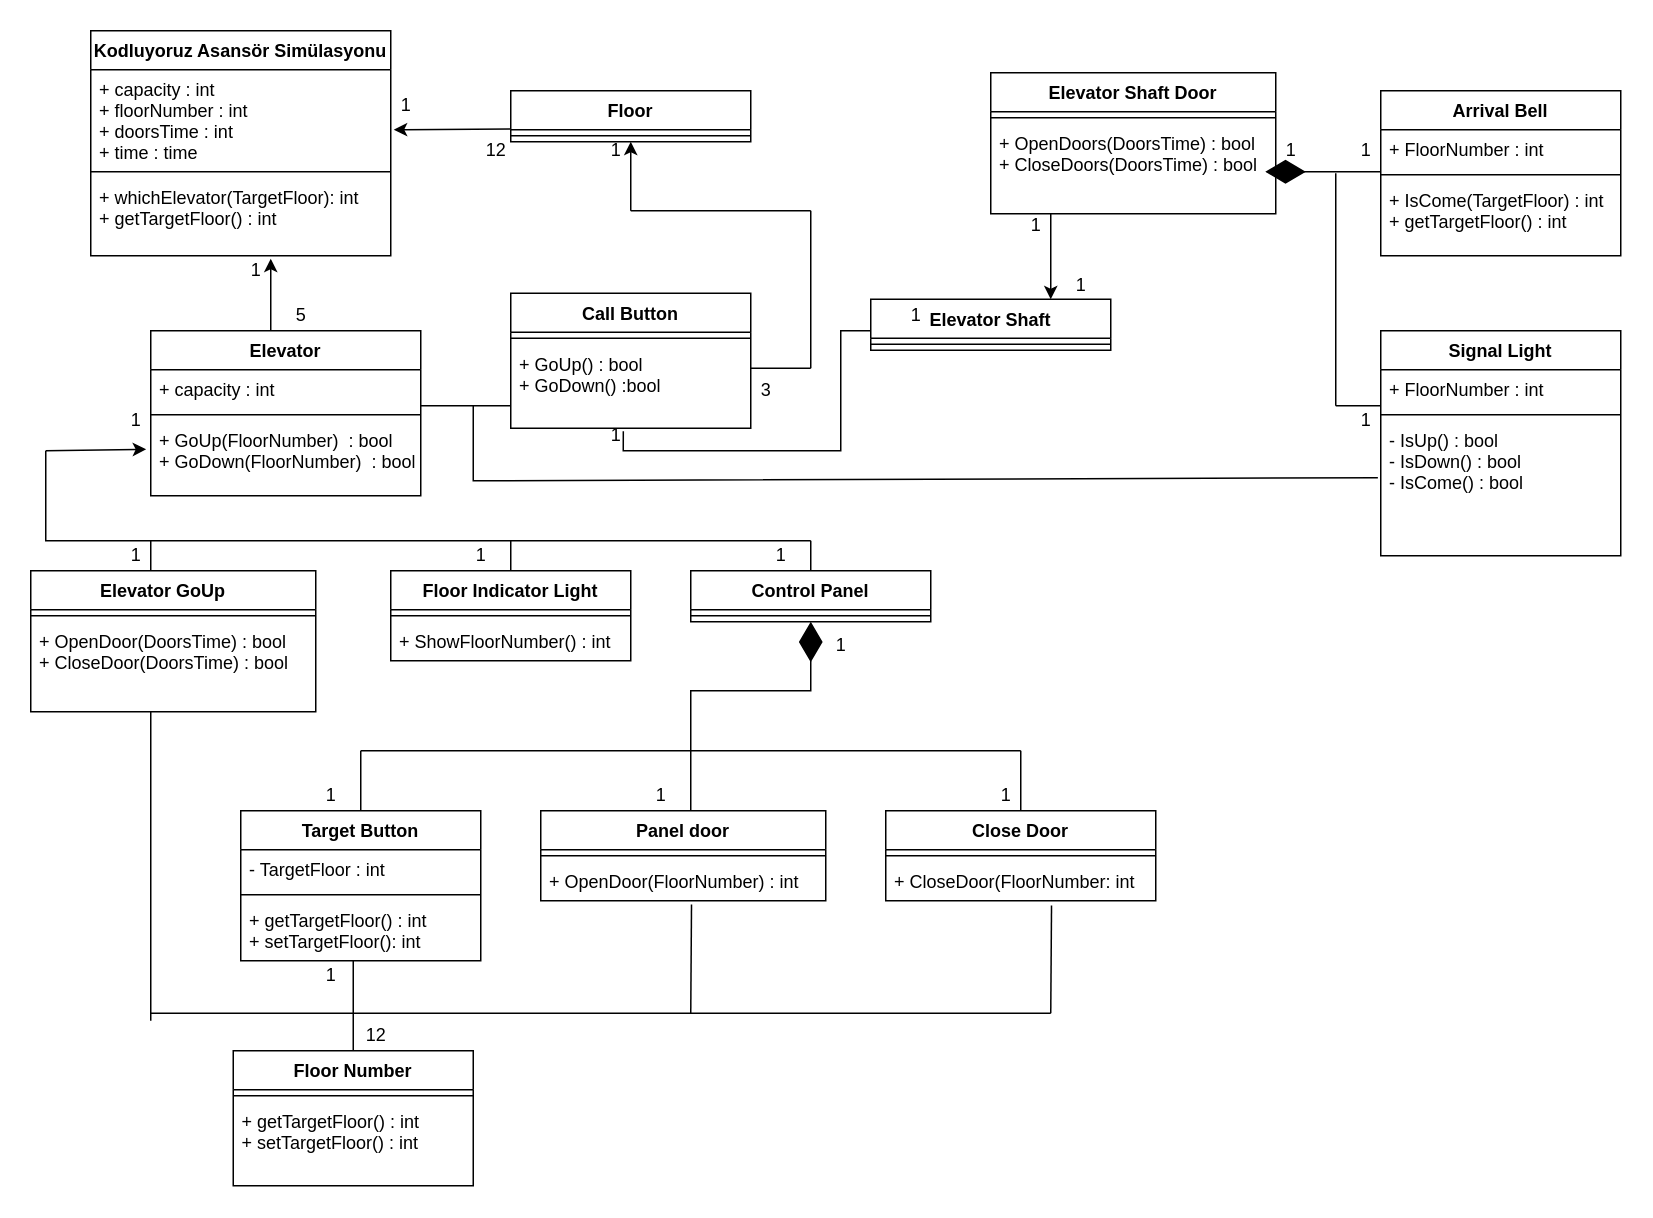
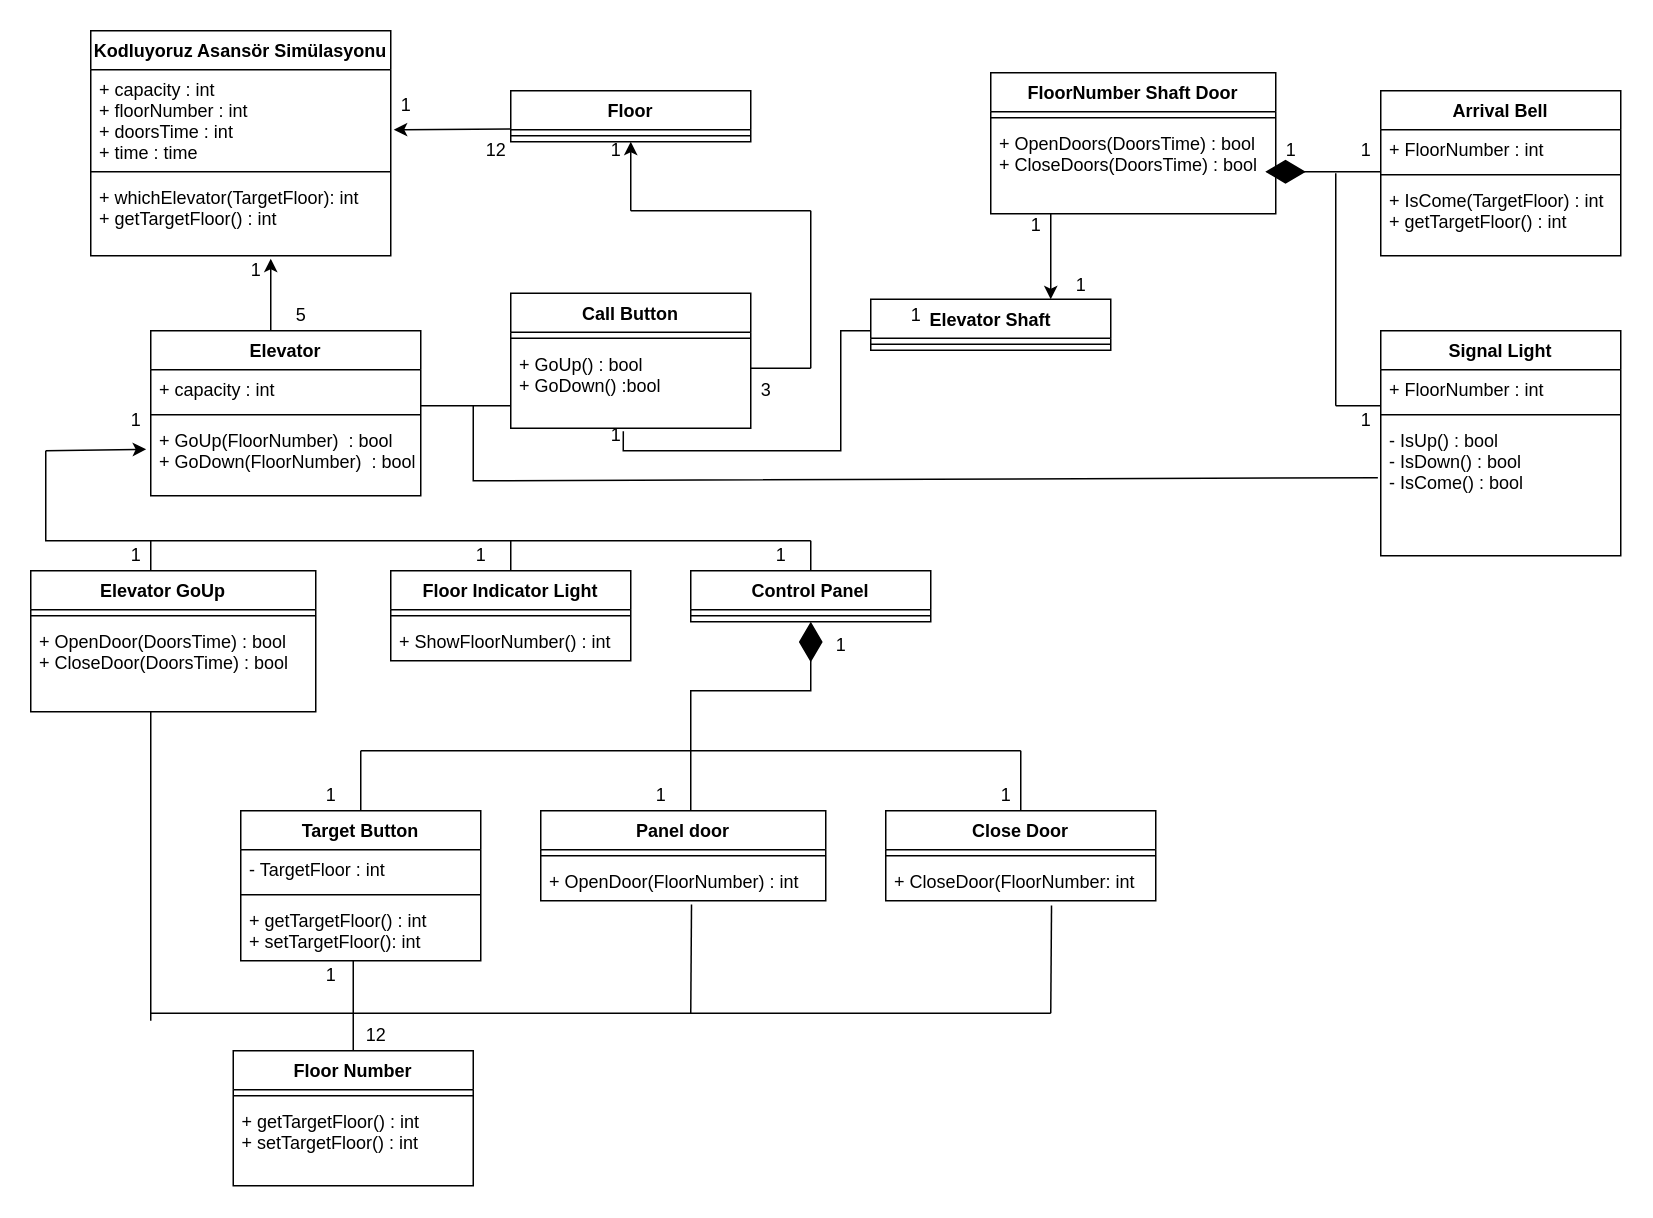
- <mxCell id="79" value="Elevator Shaft Door" style="swimlane;fontStyle=1;align=center;verticalAlign=top;childLayout=stackLayout;horizontal=1;startSize=26;horizontalStack=0;resizeParent=1;resizeParentMax=0;resizeLast=0;collapsible=1;marginBottom=0;" vertex="1" parent="1"><mxGeometry x="660" y="48" width="190" height="94" as="geometry" /></mxCell>
+ <mxCell id="79" value="FloorNumber Shaft Door" style="swimlane;fontStyle=1;align=center;verticalAlign=top;childLayout=stackLayout;horizontal=1;startSize=26;horizontalStack=0;resizeParent=1;resizeParentMax=0;resizeLast=0;collapsible=1;marginBottom=0;" vertex="1" parent="1"><mxGeometry x="660" y="48" width="190" height="94" as="geometry" /></mxCell>
